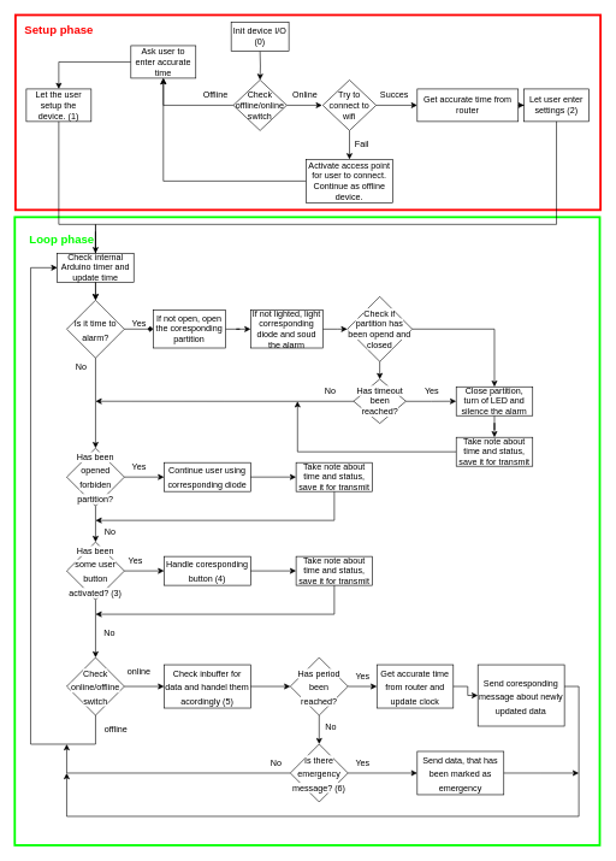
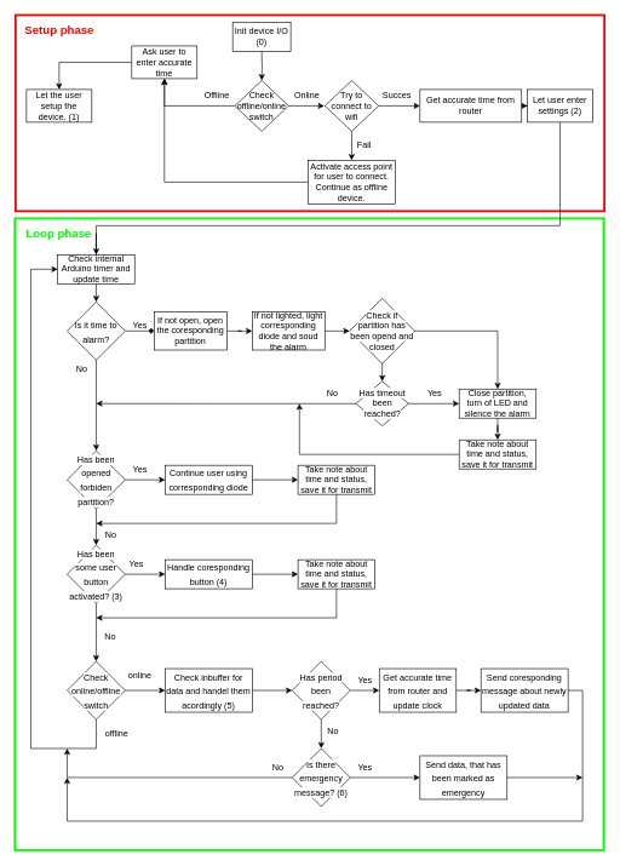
- <mxCell id="13" value="" style="edgeStyle=orthogonalEdgeStyle;rounded=0;orthogonalLoop=1;jettySize=auto;html=1;fontSize=16;entryX=0.5;entryY=0;entryDx=0;entryDy=0;" parent="1" source="14" target="30" edge="1"><mxGeometry relative="1" as="geometry"><mxPoint x="422" y="340" as="targetPoint" /><Array as="points"><mxPoint x="81" y="310" /><mxPoint x="132" y="310" /></Array></mxGeometry></mxCell>
- <mxCell id="92" value="&lt;font style=&quot;font-size: 16px&quot; color=&quot;#00ff00&quot;&gt;Loop phase&lt;/font&gt;" style="text;html=1;align=center;verticalAlign=middle;resizable=0;points=[];autosize=1;fontSize=16;fontStyle=1" vertex="1" parent="1"><mxGeometry x="30" y="320" width="110" height="20" as="geometry" /></mxCell>
+ <mxCell id="92" value="&lt;font style=&quot;font-size: 16px&quot; color=&quot;#00ff00&quot;&gt;Loop phase&lt;/font&gt;" style="text;html=1;align=center;verticalAlign=middle;resizable=0;points=[];autosize=1;fontSize=16;fontStyle=1" vertex="1" parent="1"><mxGeometry x="25" y="310" width="110" height="20" as="geometry" /></mxCell>
- <mxCell id="84" value="&lt;font style=&quot;font-size: 12px&quot;&gt;Send coresponding message about newly updated data&lt;/font&gt;" style="whiteSpace=wrap;html=1;rounded=0;fontSize=16;strokeWidth=1;fillColor=none;gradientColor=#ffffff;" vertex="1" parent="1"><mxGeometry x="662" y="920" width="120" height="85" as="geometry" /></mxCell>
+ <mxCell id="84" value="&lt;font style=&quot;font-size: 12px&quot;&gt;Send coresponding message about newly updated data&lt;/font&gt;" style="whiteSpace=wrap;html=1;rounded=0;fontSize=16;strokeWidth=1;fillColor=none;gradientColor=#ffffff;" vertex="1" parent="1"><mxGeometry x="662" y="920" width="120" height="60" as="geometry" /></mxCell>
